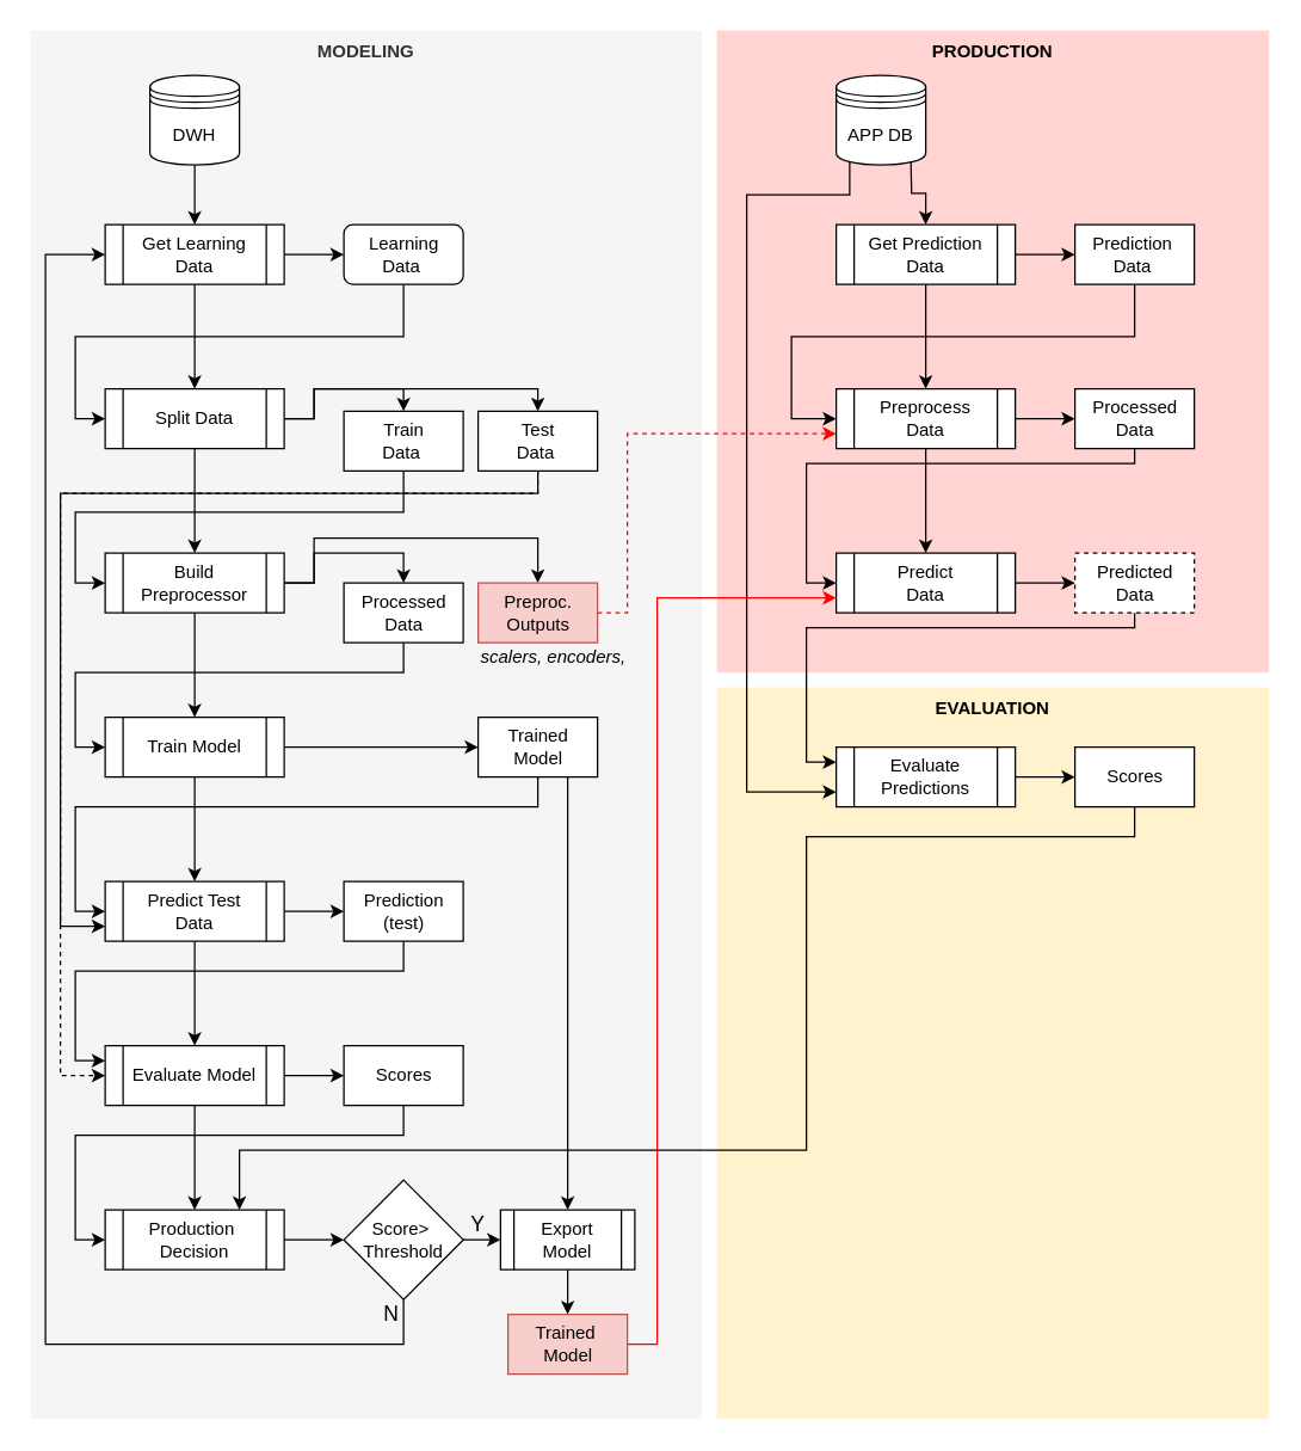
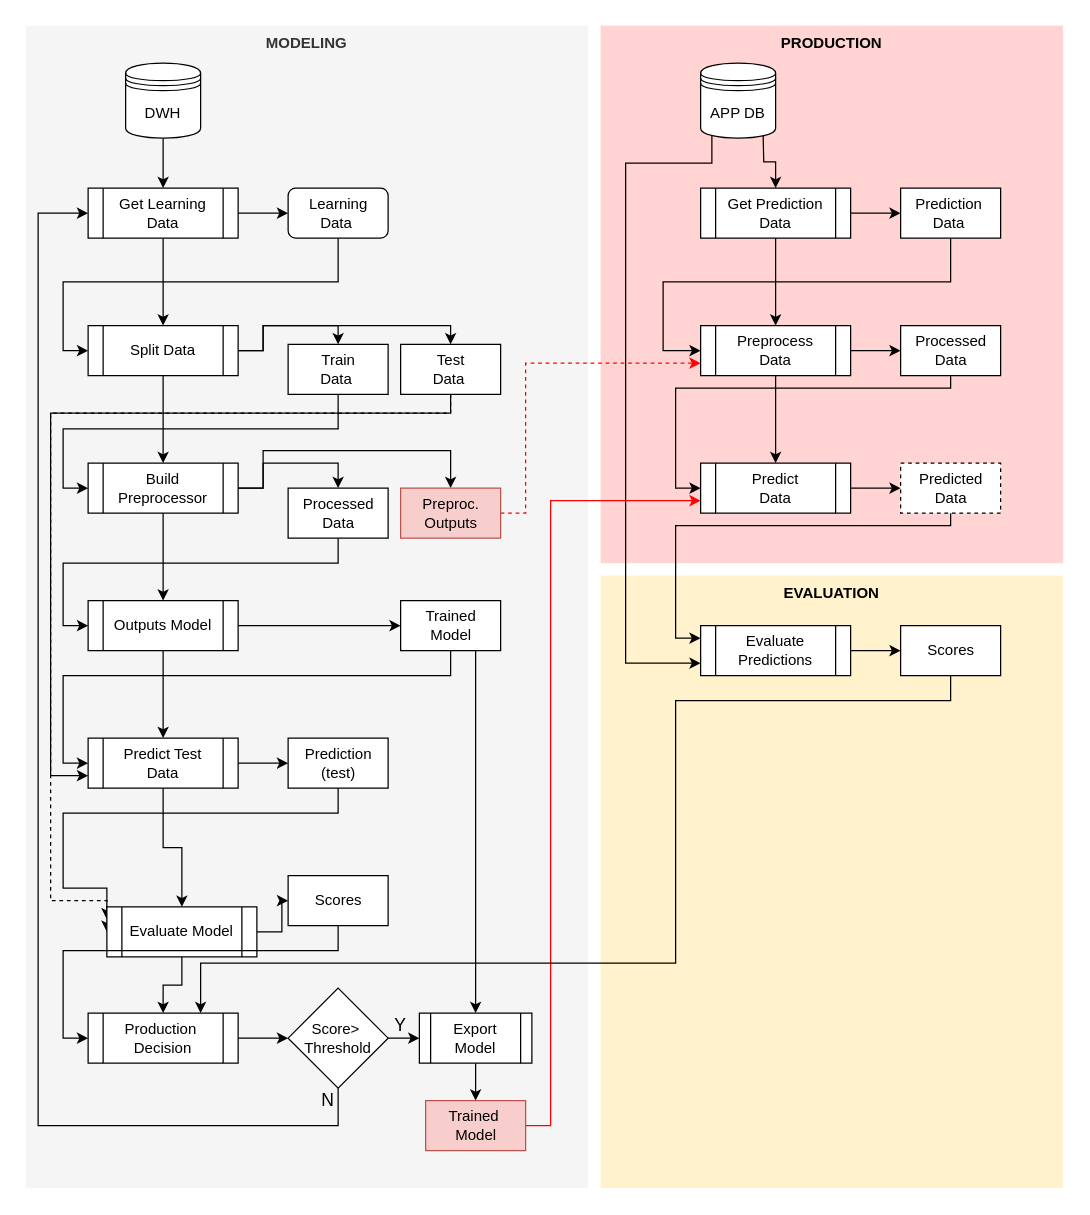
- <mxCell id="54" value="&lt;i style=&quot;font-size: 12px;&quot;&gt;scalers, encoders,&lt;/i&gt;" style="text;html=1;strokeColor=none;fillColor=none;align=left;verticalAlign=middle;whiteSpace=wrap;rounded=0;fontSize=12;" vertex="1" parent="1"><mxGeometry x="320" y="430" width="100" height="20" as="geometry" /></mxCell>
- <mxCell id="32" value="Train Model" style="shape=process;whiteSpace=wrap;html=1;backgroundOutline=1;rounded=0;" vertex="1" parent="1"><mxGeometry x="70" y="480" width="120" height="40" as="geometry" /></mxCell>
+ <mxCell id="32" value="Outputs Model" style="shape=process;whiteSpace=wrap;html=1;backgroundOutline=1;rounded=0;" vertex="1" parent="1"><mxGeometry x="70" y="480" width="120" height="40" as="geometry" /></mxCell>
- <mxCell id="43" value="Evaluate Model" style="shape=process;whiteSpace=wrap;html=1;backgroundOutline=1;rounded=0;" vertex="1" parent="1"><mxGeometry x="70" y="700" width="120" height="40" as="geometry" /></mxCell>
+ <mxCell id="43" value="Evaluate Model" style="shape=process;whiteSpace=wrap;html=1;backgroundOutline=1;rounded=0;" vertex="1" parent="1"><mxGeometry x="85" y="725" width="120" height="40" as="geometry" /></mxCell>
